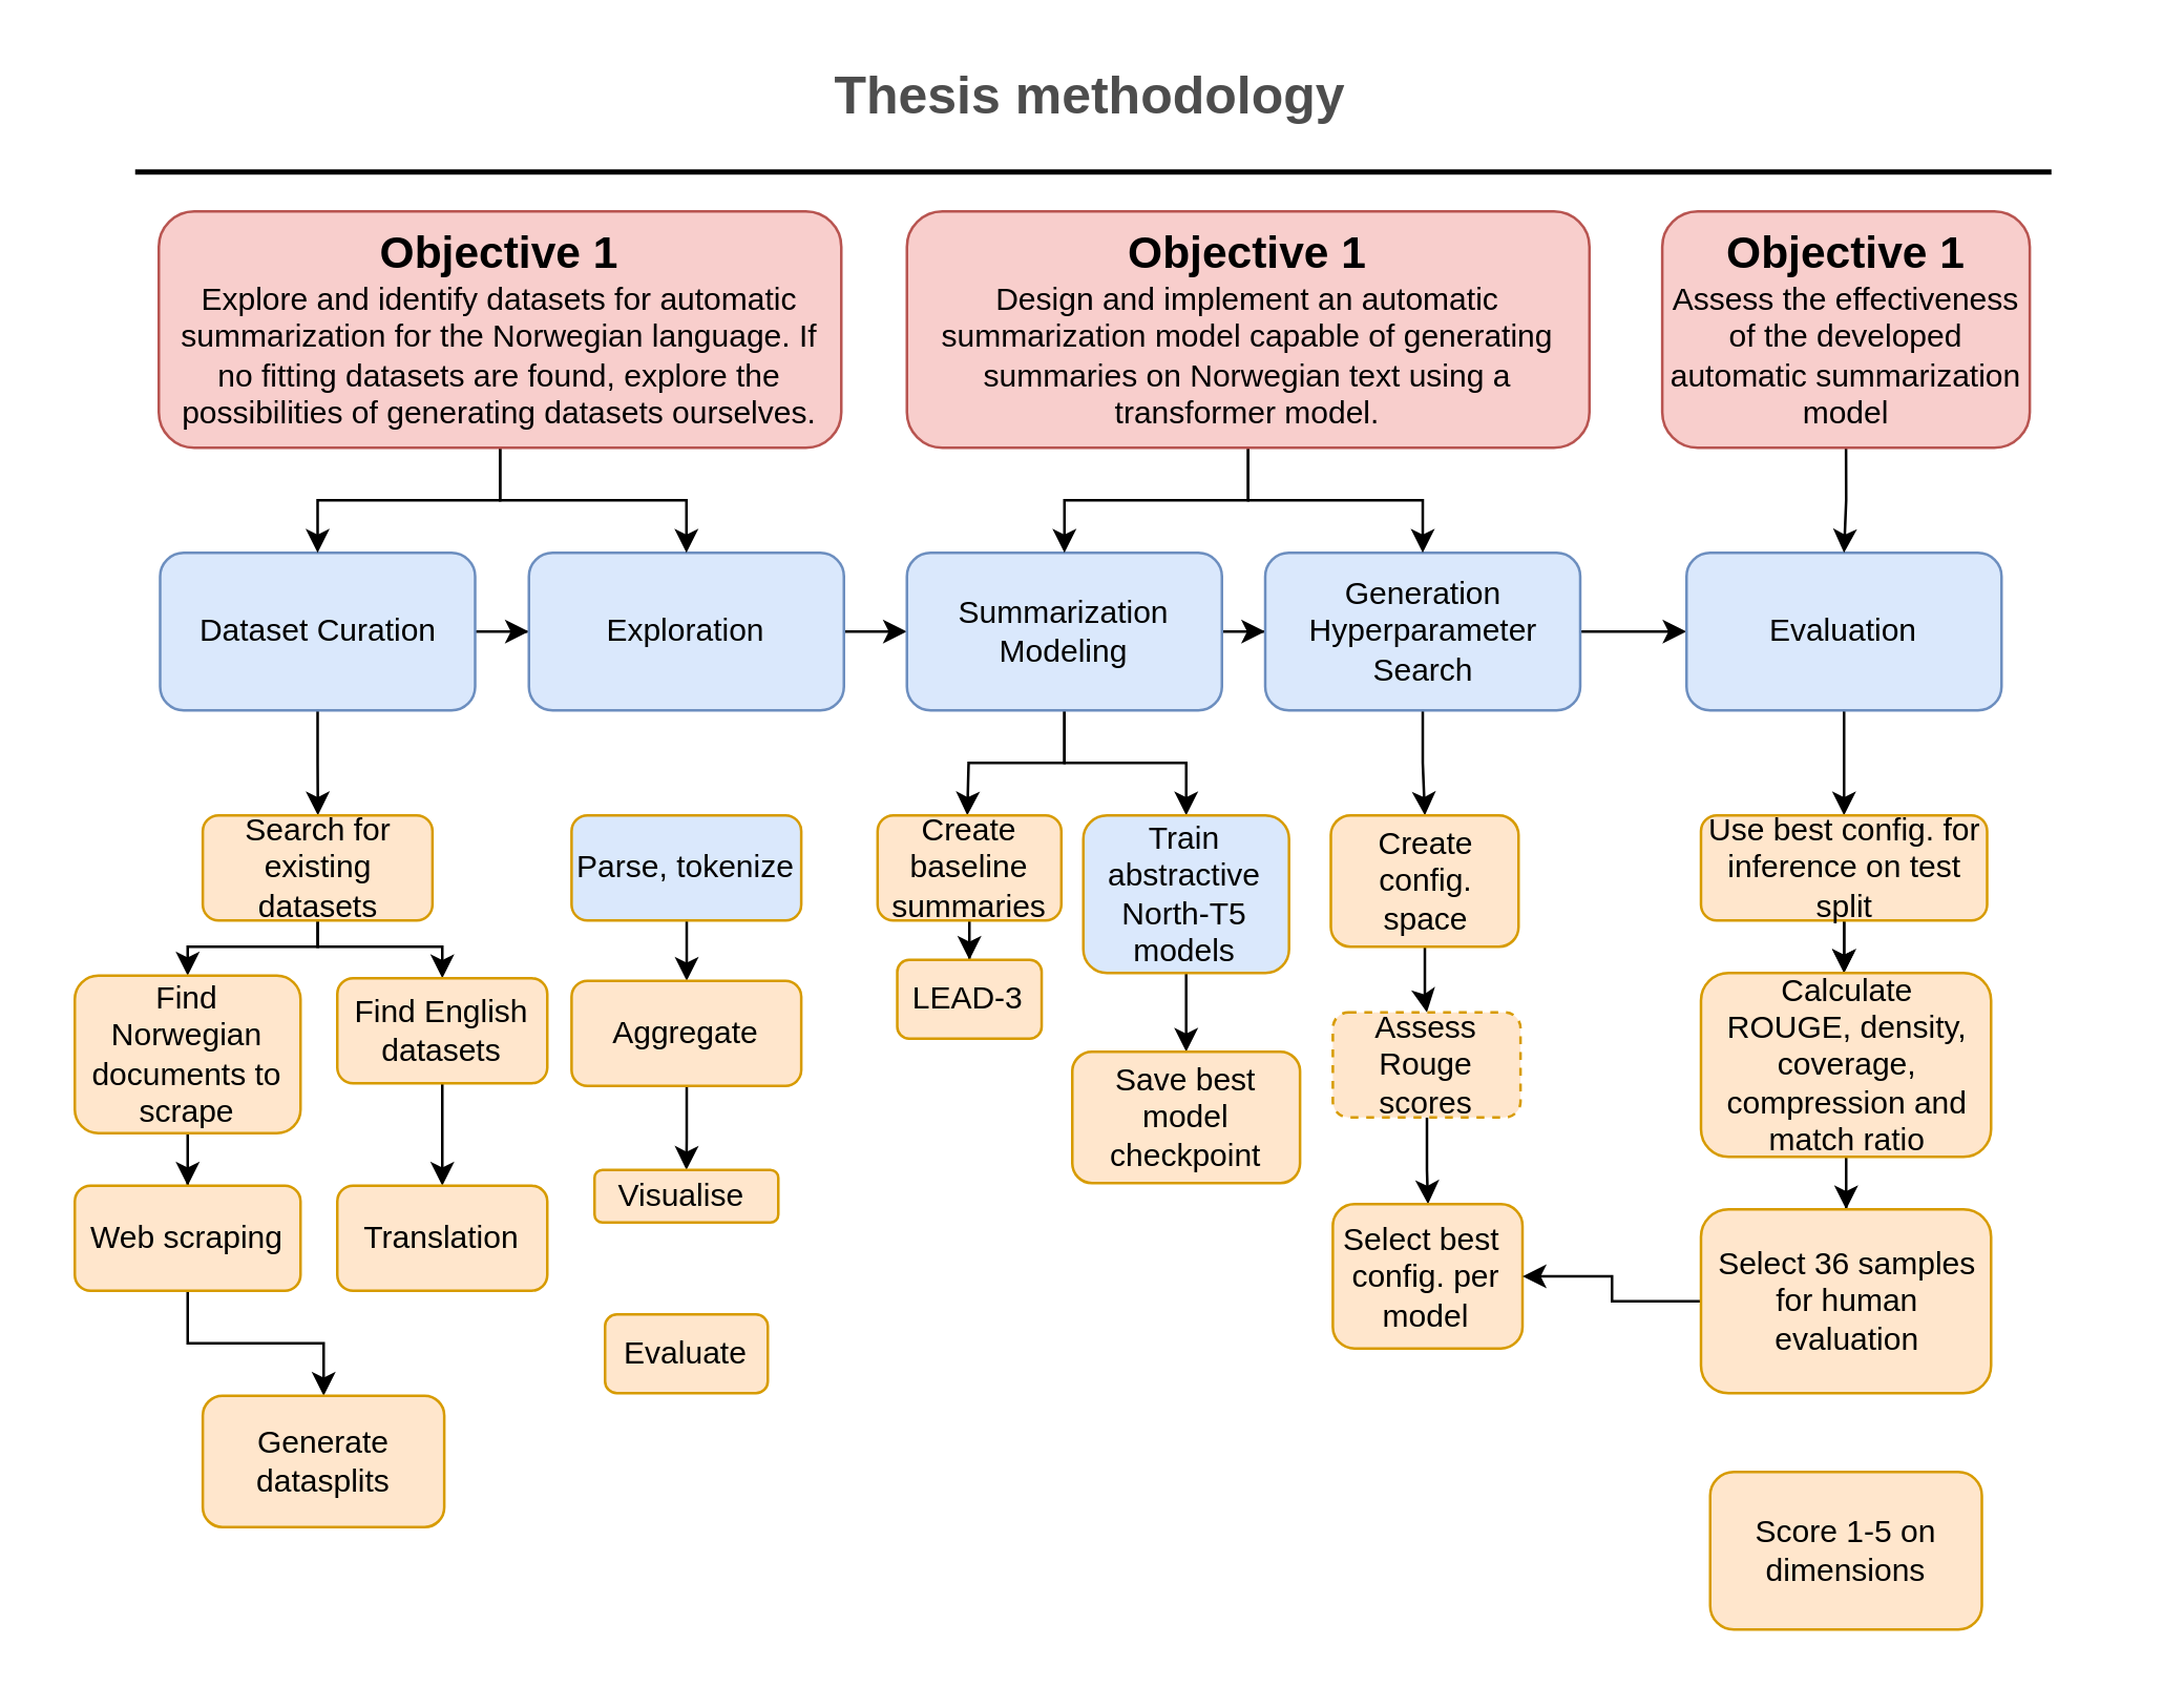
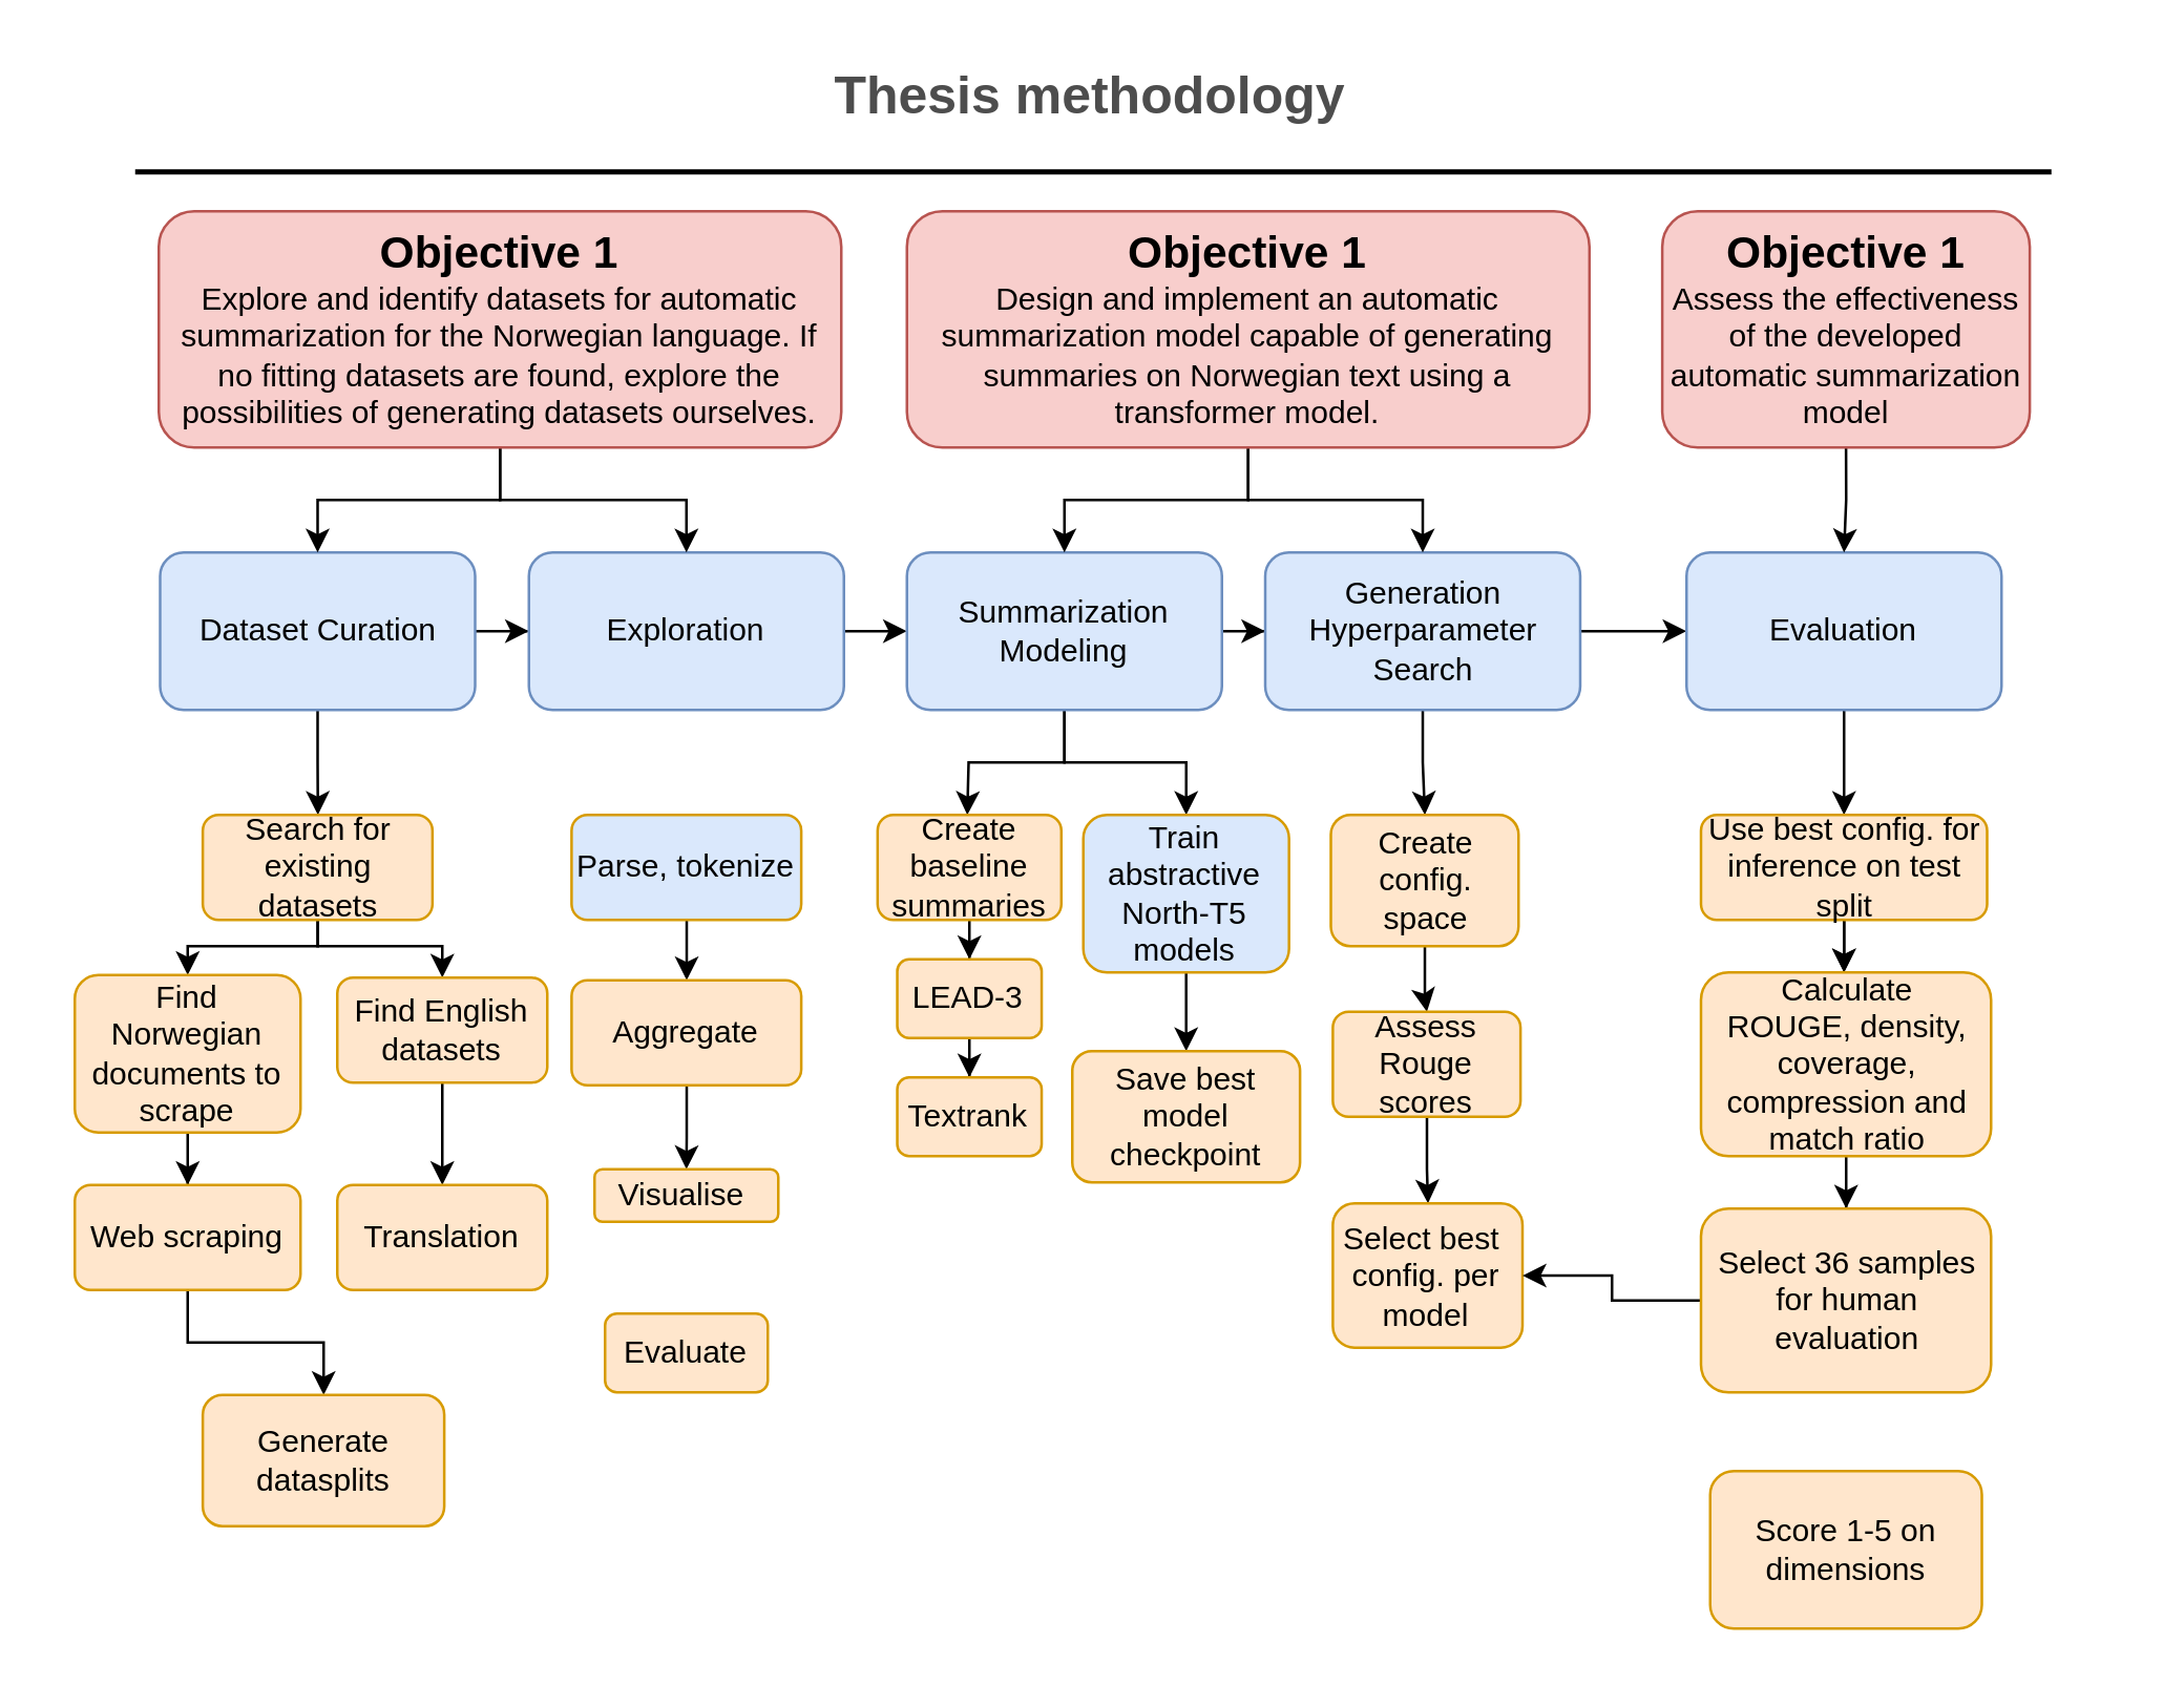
+ <mxCell id="41" value="" style="edgeStyle=orthogonalEdgeStyle;rounded=0;orthogonalLoop=1;jettySize=auto;html=1;" parent="1" source="42" target="43" edge="1"><mxGeometry relative="1" as="geometry" /></mxCell>
- <mxCell id="47" value="Assess Rouge scores" style="rounded=1;whiteSpace=wrap;html=1;fillColor=#ffe6cc;strokeColor=#d79b00;dashed=1;" parent="1" vertex="1"><mxGeometry x="507.25" y="385" width="71.5" height="40" as="geometry" /></mxCell>
+ <mxCell id="47" value="Assess Rouge scores" style="rounded=1;whiteSpace=wrap;html=1;fillColor=#ffe6cc;strokeColor=#d79b00;" parent="1" vertex="1"><mxGeometry x="507.25" y="385" width="71.5" height="40" as="geometry" /></mxCell>
+ <mxCell id="43" value="Textrank" style="rounded=1;whiteSpace=wrap;html=1;fillColor=#ffe6cc;strokeColor=#d79b00;" parent="1" vertex="1"><mxGeometry x="341.32" y="410" width="55" height="30" as="geometry" /></mxCell>
